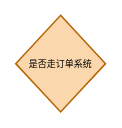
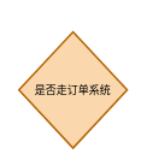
- <mxCell id="2" value="是否走订单系统" style="rhombus;whiteSpace=wrap;html=1;rounded=0;strokeColor=#b46504;strokeWidth=2;fillColor=#fad7ac;" vertex="1" parent="1"><mxGeometry x="20" y="20" width="120" height="129" as="geometry" /></mxCell>
+ <mxCell id="2" value="是否走订单系统" style="rhombus;whiteSpace=wrap;html=1;rounded=0;strokeColor=#b46504;strokeWidth=2;fillColor=#fad7ac;" vertex="1" parent="1"><mxGeometry x="20" y="35" width="120" height="129" as="geometry" /></mxCell>
